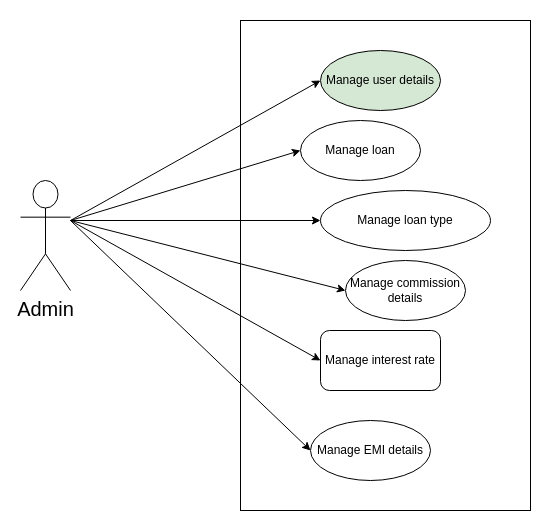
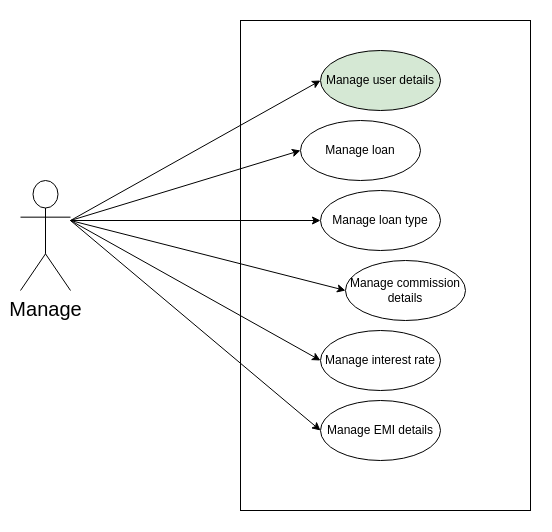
- <mxCell id="6" value="Manage loan type" style="ellipse;whiteSpace=wrap;html=1;" parent="1" vertex="1"><mxGeometry x="320" y="190" width="170" height="60" as="geometry" /></mxCell>
+ <mxCell id="6" value="Manage loan type" style="ellipse;whiteSpace=wrap;html=1;" parent="1" vertex="1"><mxGeometry x="320" y="190" width="120" height="60" as="geometry" /></mxCell>
- <mxCell id="3" value="Admin" style="shape=umlActor;verticalLabelPosition=bottom;verticalAlign=top;html=1;outlineConnect=0;fontSize=20;" parent="1" vertex="1"><mxGeometry x="20" y="180" width="50" height="110" as="geometry" /></mxCell>
+ <mxCell id="3" value="Manage" style="shape=umlActor;verticalLabelPosition=bottom;verticalAlign=top;html=1;outlineConnect=0;fontSize=20;" parent="1" vertex="1"><mxGeometry x="20" y="180" width="50" height="110" as="geometry" /></mxCell>
- <mxCell id="7" value="Manage interest rate" style="whiteSpace=wrap;html=1;rounded=1;" parent="1" vertex="1"><mxGeometry x="320" y="330" width="120" height="60" as="geometry" /></mxCell>
+ <mxCell id="7" value="Manage interest rate" style="ellipse;whiteSpace=wrap;html=1;" parent="1" vertex="1"><mxGeometry x="320" y="330" width="120" height="60" as="geometry" /></mxCell>
- <mxCell id="8" value="Manage EMI details" style="ellipse;whiteSpace=wrap;html=1;" parent="1" vertex="1"><mxGeometry x="310" y="420" width="120" height="60" as="geometry" /></mxCell>
+ <mxCell id="8" value="Manage EMI details" style="ellipse;whiteSpace=wrap;html=1;" parent="1" vertex="1"><mxGeometry x="320" y="400" width="120" height="60" as="geometry" /></mxCell>
